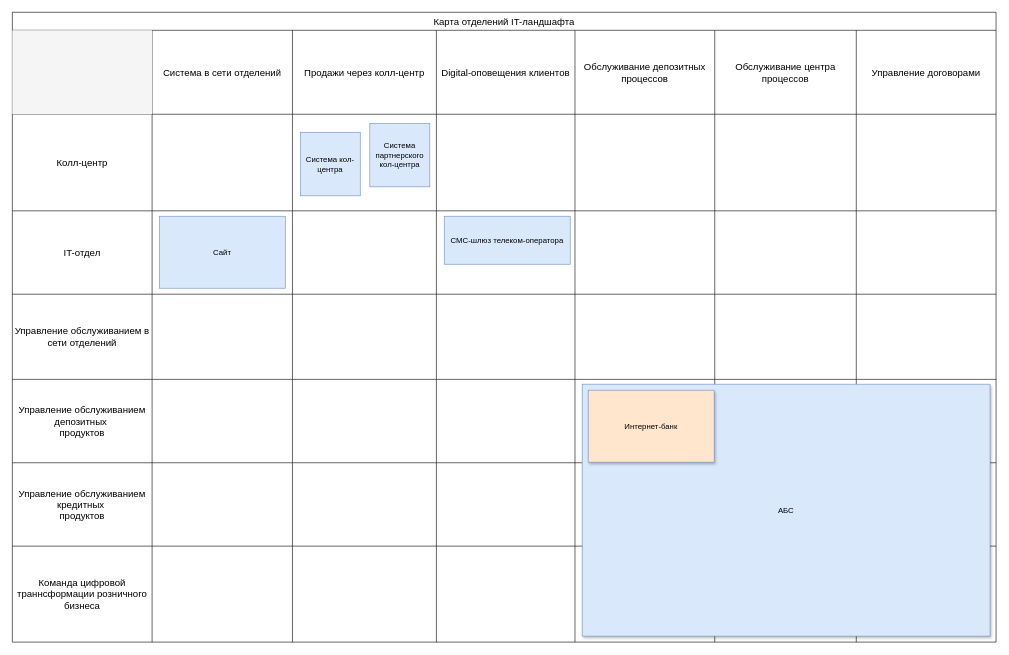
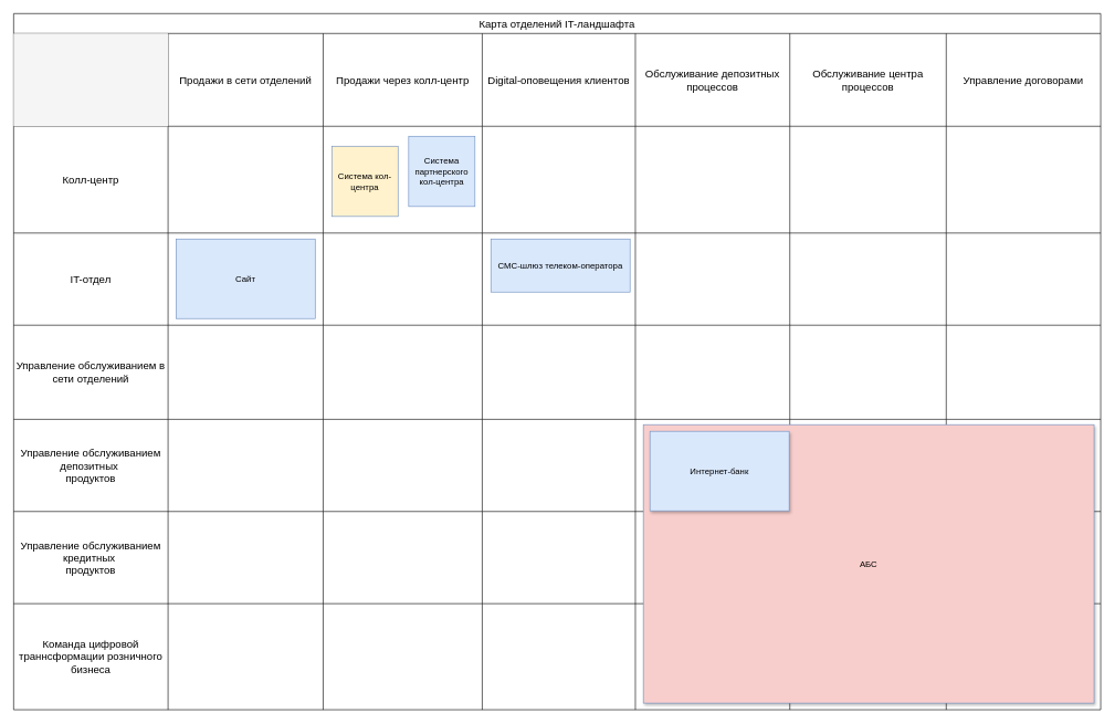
- <mxCell id="5" value="Система в сети отделений" style="shape=partialRectangle;html=1;whiteSpace=wrap;connectable=0;strokeColor=inherit;overflow=hidden;fillColor=none;top=0;left=0;bottom=0;right=0;pointerEvents=1;fontSize=16;" vertex="1" parent="3"><mxGeometry x="233" width="234" height="140" as="geometry"><mxRectangle width="234" height="140" as="alternateBounds" /></mxGeometry></mxCell>
+ <mxCell id="5" value="Продажи в сети отделений" style="shape=partialRectangle;html=1;whiteSpace=wrap;connectable=0;strokeColor=inherit;overflow=hidden;fillColor=none;top=0;left=0;bottom=0;right=0;pointerEvents=1;fontSize=16;" vertex="1" parent="3"><mxGeometry x="233" width="234" height="140" as="geometry"><mxRectangle width="234" height="140" as="alternateBounds" /></mxGeometry></mxCell>
- <mxCell id="59" value="&lt;font style=&quot;font-size: 13px;&quot;&gt;Система кол-центра&lt;/font&gt;" style="rounded=0;whiteSpace=wrap;html=1;fillColor=#dae8fc;strokeColor=#6c8ebf;" vertex="1" parent="1"><mxGeometry x="500" y="220" width="100" height="106" as="geometry" /></mxCell>
+ <mxCell id="59" value="&lt;font style=&quot;font-size: 13px;&quot;&gt;Система кол-центра&lt;/font&gt;" style="rounded=0;whiteSpace=wrap;html=1;fillColor=#fff2cc;strokeColor=#6c8ebf;" vertex="1" parent="1"><mxGeometry x="500" y="220" width="100" height="106" as="geometry" /></mxCell>
- <mxCell id="64" value="&lt;span style=&quot;font-size: 13px;&quot;&gt;Интернет-банк&lt;/span&gt;" style="rounded=0;whiteSpace=wrap;html=1;fillColor=#ffe6cc;strokeColor=#6c8ebf;shadow=1;" vertex="1" parent="1"><mxGeometry x="980" y="650" width="210" height="120" as="geometry" /></mxCell>
+ <mxCell id="64" value="&lt;span style=&quot;font-size: 13px;&quot;&gt;Интернет-банк&lt;/span&gt;" style="rounded=0;whiteSpace=wrap;html=1;fillColor=#dae8fc;strokeColor=#6c8ebf;shadow=1;" vertex="1" parent="1"><mxGeometry x="980" y="650" width="210" height="120" as="geometry" /></mxCell>
- <mxCell id="63" value="&lt;font style=&quot;font-size: 13px;&quot;&gt;АБС&lt;/font&gt;" style="rounded=0;whiteSpace=wrap;html=1;fillColor=#dae8fc;strokeColor=#6c8ebf;shadow=1;" vertex="1" parent="1"><mxGeometry x="970" y="640" width="680" height="420" as="geometry" /></mxCell>
+ <mxCell id="63" value="&lt;font style=&quot;font-size: 13px;&quot;&gt;АБС&lt;/font&gt;" style="rounded=0;whiteSpace=wrap;html=1;fillColor=#f8cecc;strokeColor=#6c8ebf;shadow=1;" vertex="1" parent="1"><mxGeometry x="970" y="640" width="680" height="420" as="geometry" /></mxCell>
